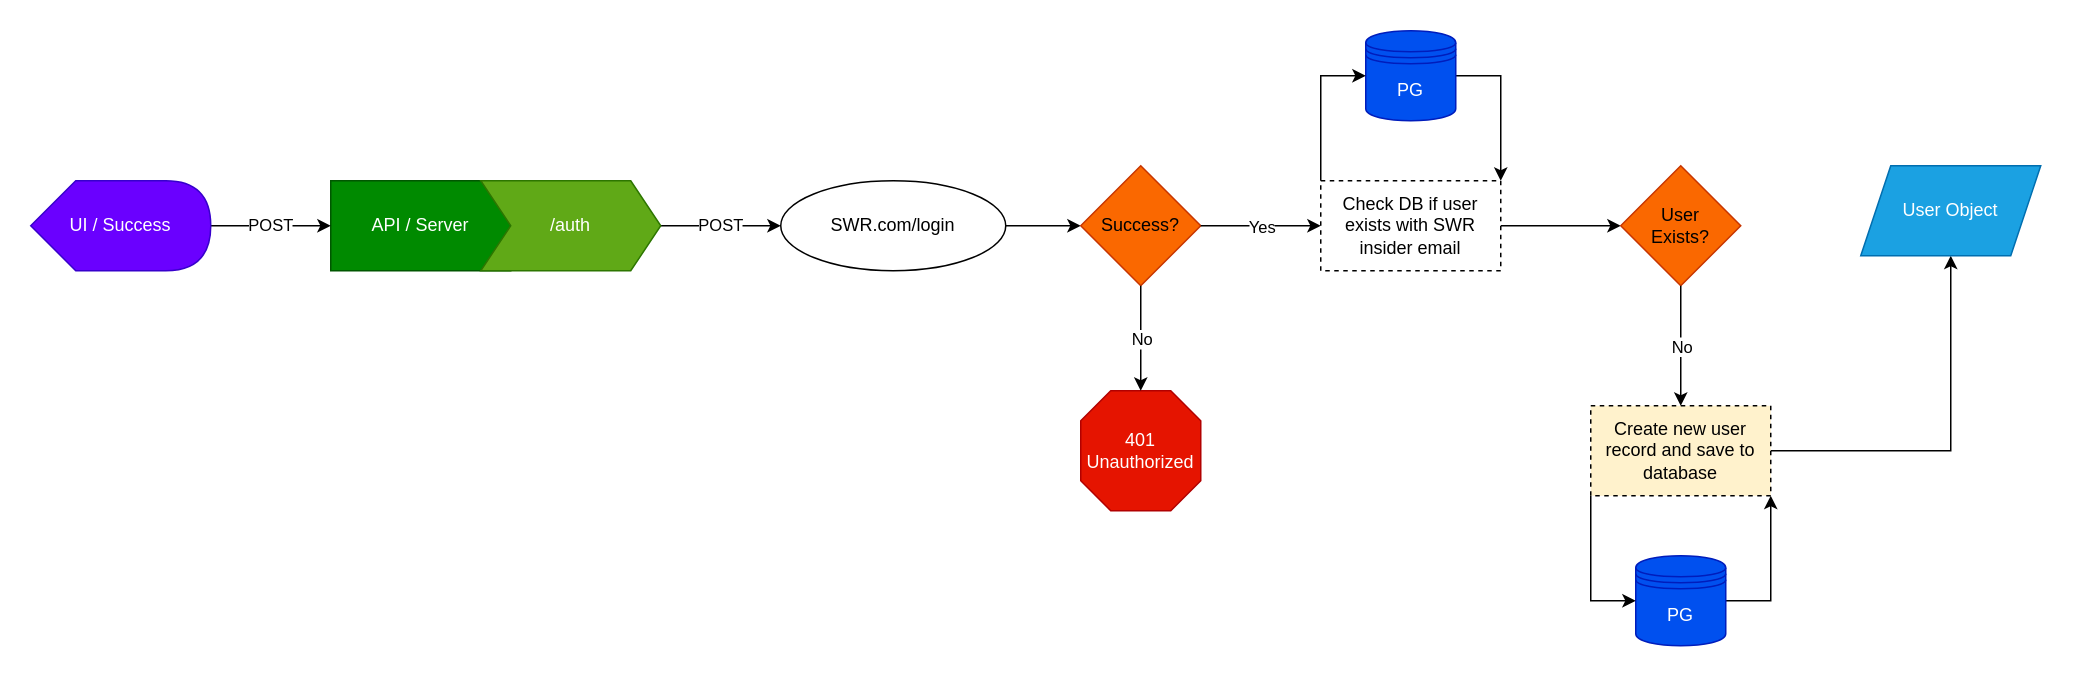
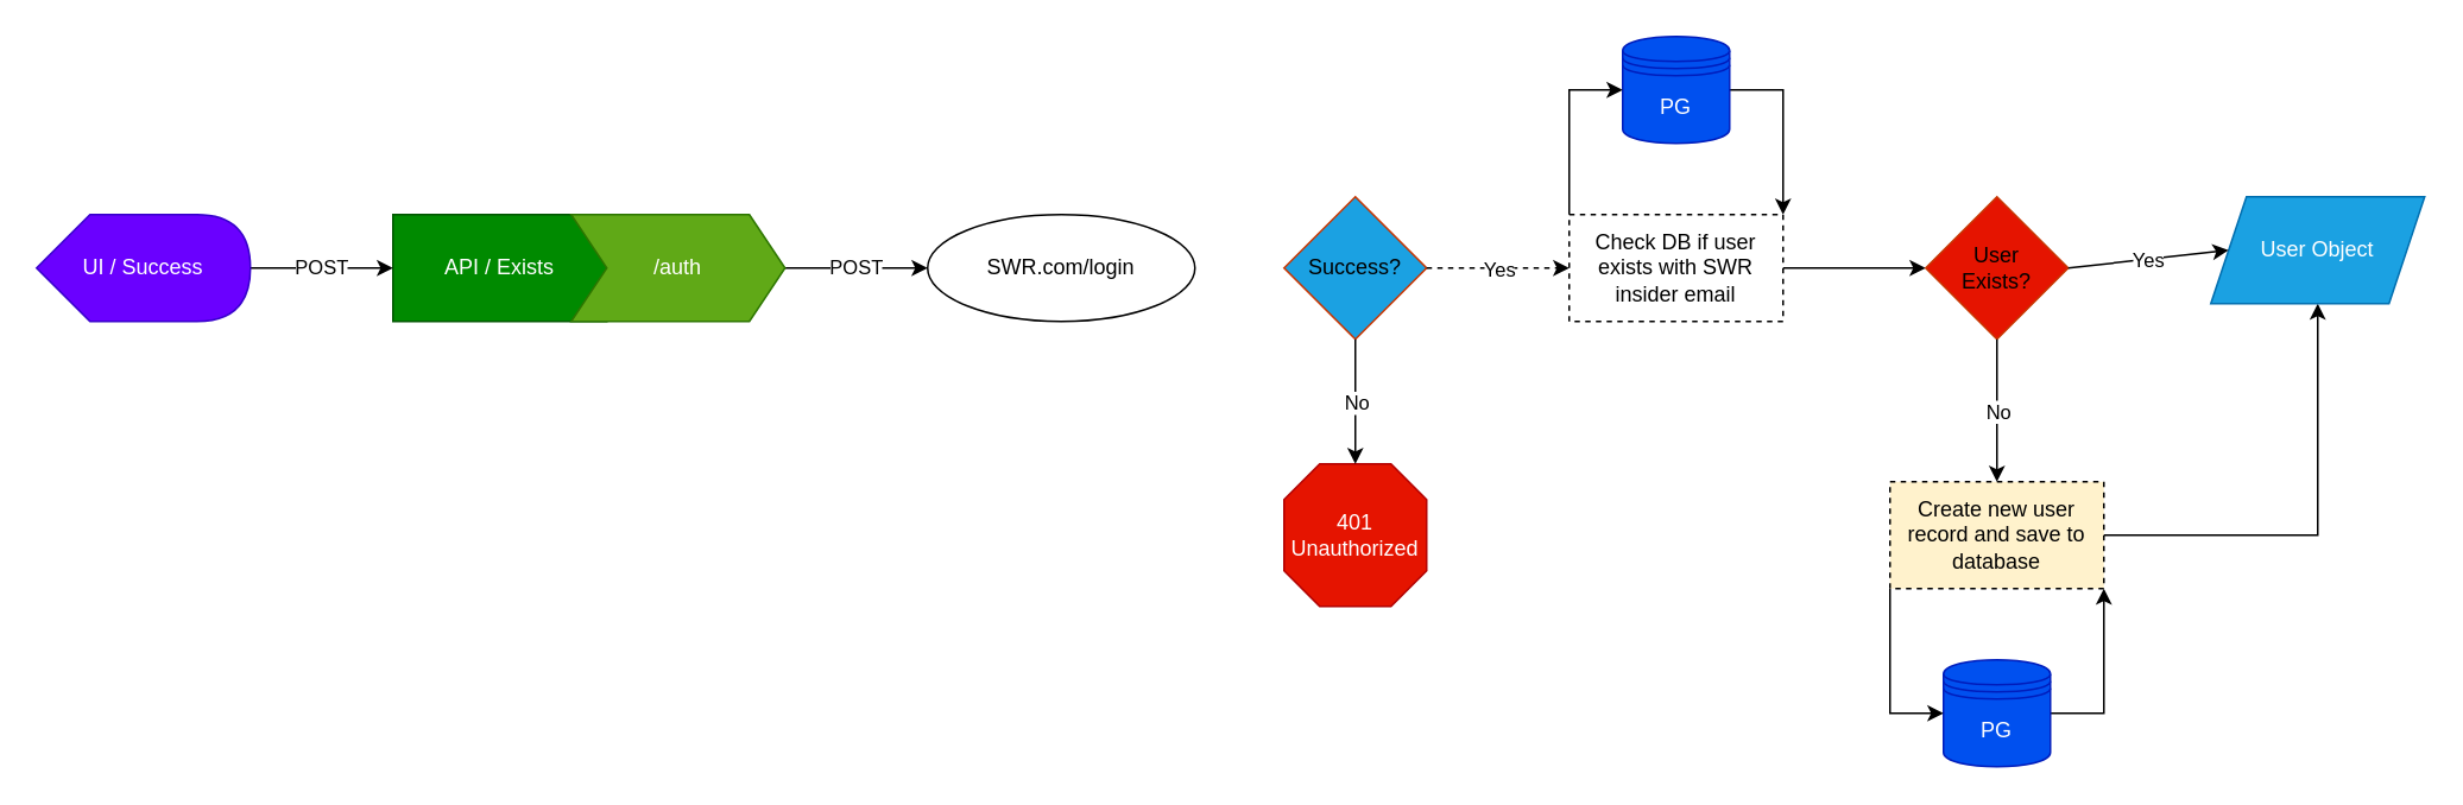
+ <mxCell id="29" value="" style="endArrow=classic;html=1;rounded=0;entryX=0;entryY=0.5;entryDx=0;entryDy=0;exitX=1;exitY=0.5;exitDx=0;exitDy=0;" edge="1" parent="1" source="20" target="28"><mxGeometry relative="1" as="geometry"><mxPoint x="1190" y="90" as="sourcePoint" /><mxPoint x="890" y="160" as="targetPoint" /></mxGeometry></mxCell>
+ <mxCell id="30" value="Yes" style="edgeLabel;resizable=0;html=1;align=center;verticalAlign=middle;" connectable="0" vertex="1" parent="29"><mxGeometry relative="1" as="geometry" /></mxCell>
- <mxCell id="4" value="API / Server" style="rounded=0;whiteSpace=wrap;html=1;fillColor=#008a00;fontColor=#ffffff;strokeColor=#005700;" vertex="1" parent="1"><mxGeometry x="220" y="120" width="120" height="60" as="geometry" /></mxCell>
+ <mxCell id="4" value="API / Exists" style="rounded=0;whiteSpace=wrap;html=1;fillColor=#008a00;fontColor=#ffffff;strokeColor=#005700;" vertex="1" parent="1"><mxGeometry x="220" y="120" width="120" height="60" as="geometry" /></mxCell>
- <mxCell id="9" style="edgeStyle=orthogonalEdgeStyle;rounded=0;orthogonalLoop=1;jettySize=auto;html=1;entryX=0;entryY=0.5;entryDx=0;entryDy=0;" edge="1" parent="1" source="10" target="11"><mxGeometry relative="1" as="geometry" /></mxCell>
- <mxCell id="11" value="Success?" style="rhombus;whiteSpace=wrap;html=1;fillColor=#fa6800;fontColor=#000000;strokeColor=#C73500;" vertex="1" parent="1"><mxGeometry x="720" y="110" width="80" height="80" as="geometry" /></mxCell>
+ <mxCell id="11" value="Success?" style="rhombus;whiteSpace=wrap;html=1;fillColor=#1ba1e2;fontColor=#000000;strokeColor=#C73500;" vertex="1" parent="1"><mxGeometry x="720" y="110" width="80" height="80" as="geometry" /></mxCell>
- <mxCell id="18" value="" style="endArrow=classic;html=1;rounded=0;exitX=1;exitY=0.5;exitDx=0;exitDy=0;entryX=0;entryY=0.5;entryDx=0;entryDy=0;" edge="1" parent="1" source="11" target="17"><mxGeometry relative="1" as="geometry"><mxPoint x="890" y="250" as="sourcePoint" /><mxPoint x="890" y="330" as="targetPoint" /></mxGeometry></mxCell>
+ <mxCell id="18" value="" style="endArrow=classic;html=1;rounded=0;exitX=1;exitY=0.5;exitDx=0;exitDy=0;entryX=0;entryY=0.5;entryDx=0;entryDy=0;dashed=1;" edge="1" parent="1" source="11" target="17"><mxGeometry relative="1" as="geometry"><mxPoint x="890" y="250" as="sourcePoint" /><mxPoint x="890" y="330" as="targetPoint" /></mxGeometry></mxCell>
- <mxCell id="20" value="User&lt;br&gt;Exists?" style="rhombus;whiteSpace=wrap;html=1;fillColor=#fa6800;fontColor=#000000;strokeColor=#C73500;" vertex="1" parent="1"><mxGeometry x="1080" y="110" width="80" height="80" as="geometry" /></mxCell>
+ <mxCell id="20" value="User&lt;br&gt;Exists?" style="rhombus;whiteSpace=wrap;html=1;fillColor=#e51400;fontColor=#000000;strokeColor=#C73500;" vertex="1" parent="1"><mxGeometry x="1080" y="110" width="80" height="80" as="geometry" /></mxCell>
